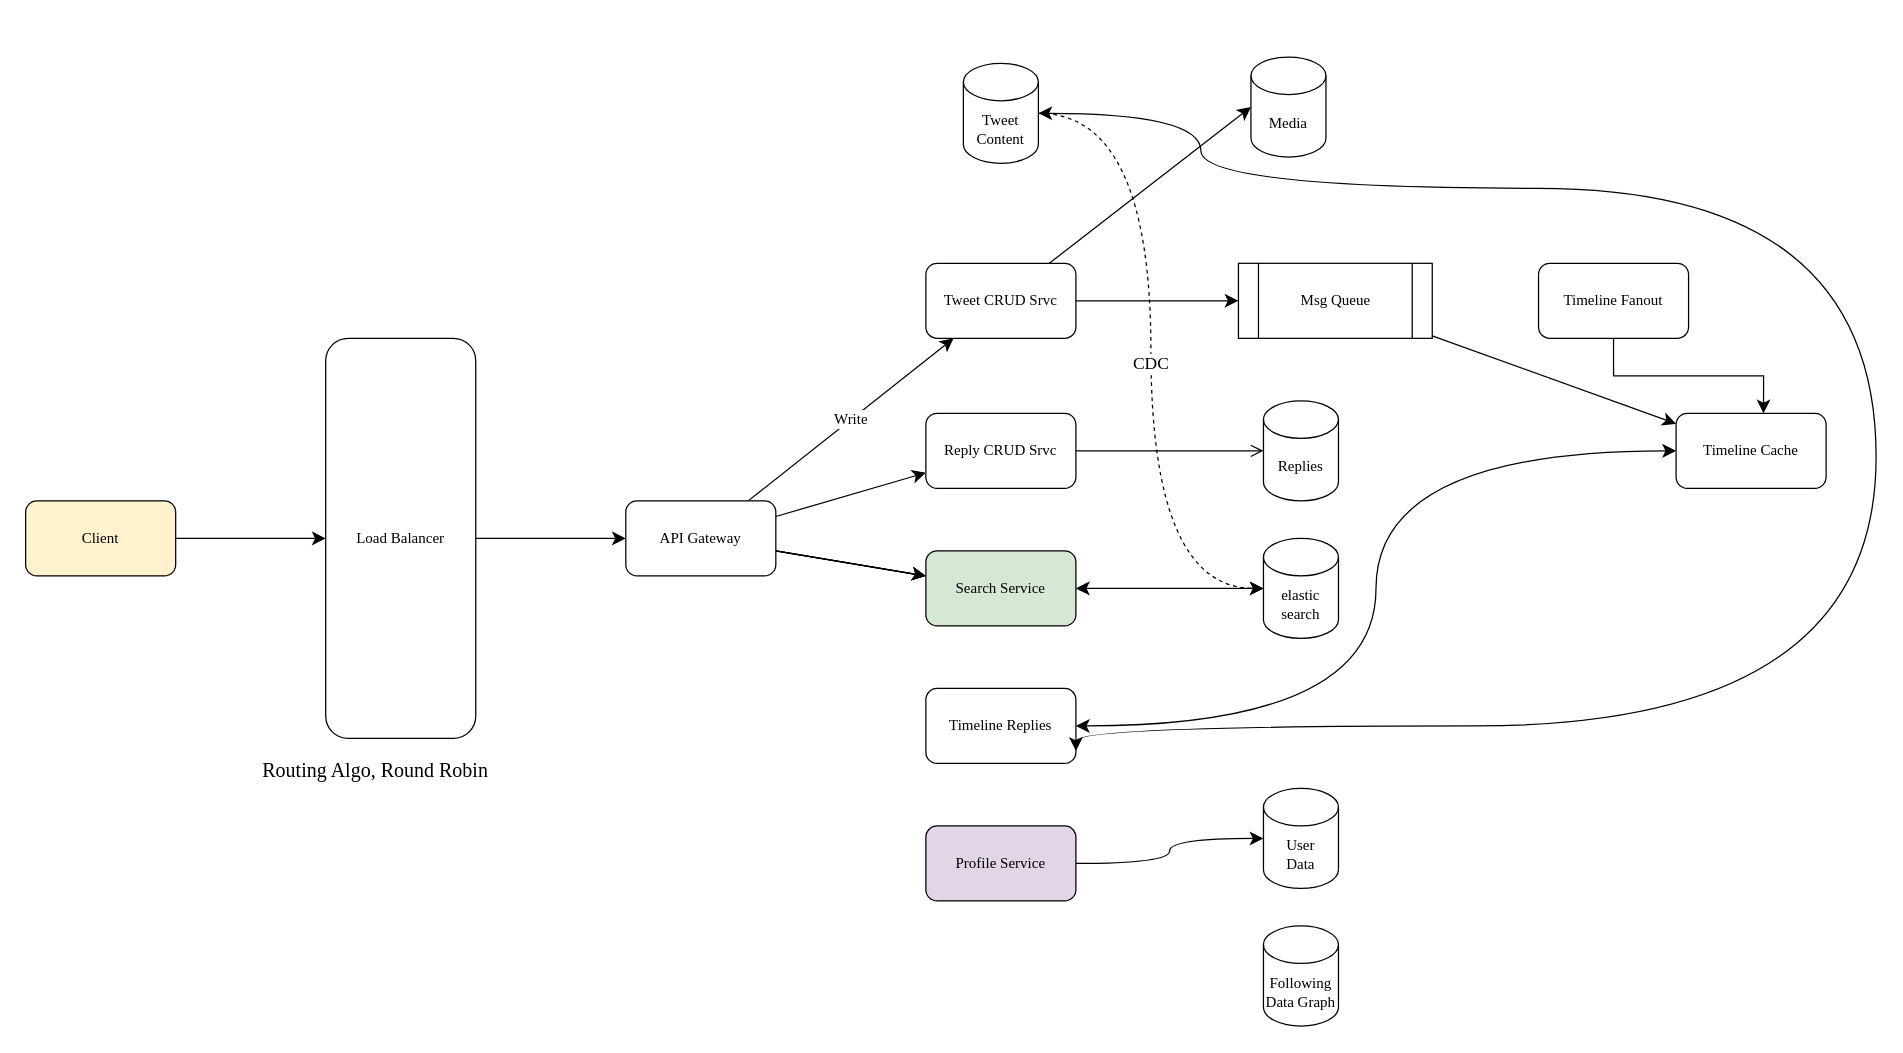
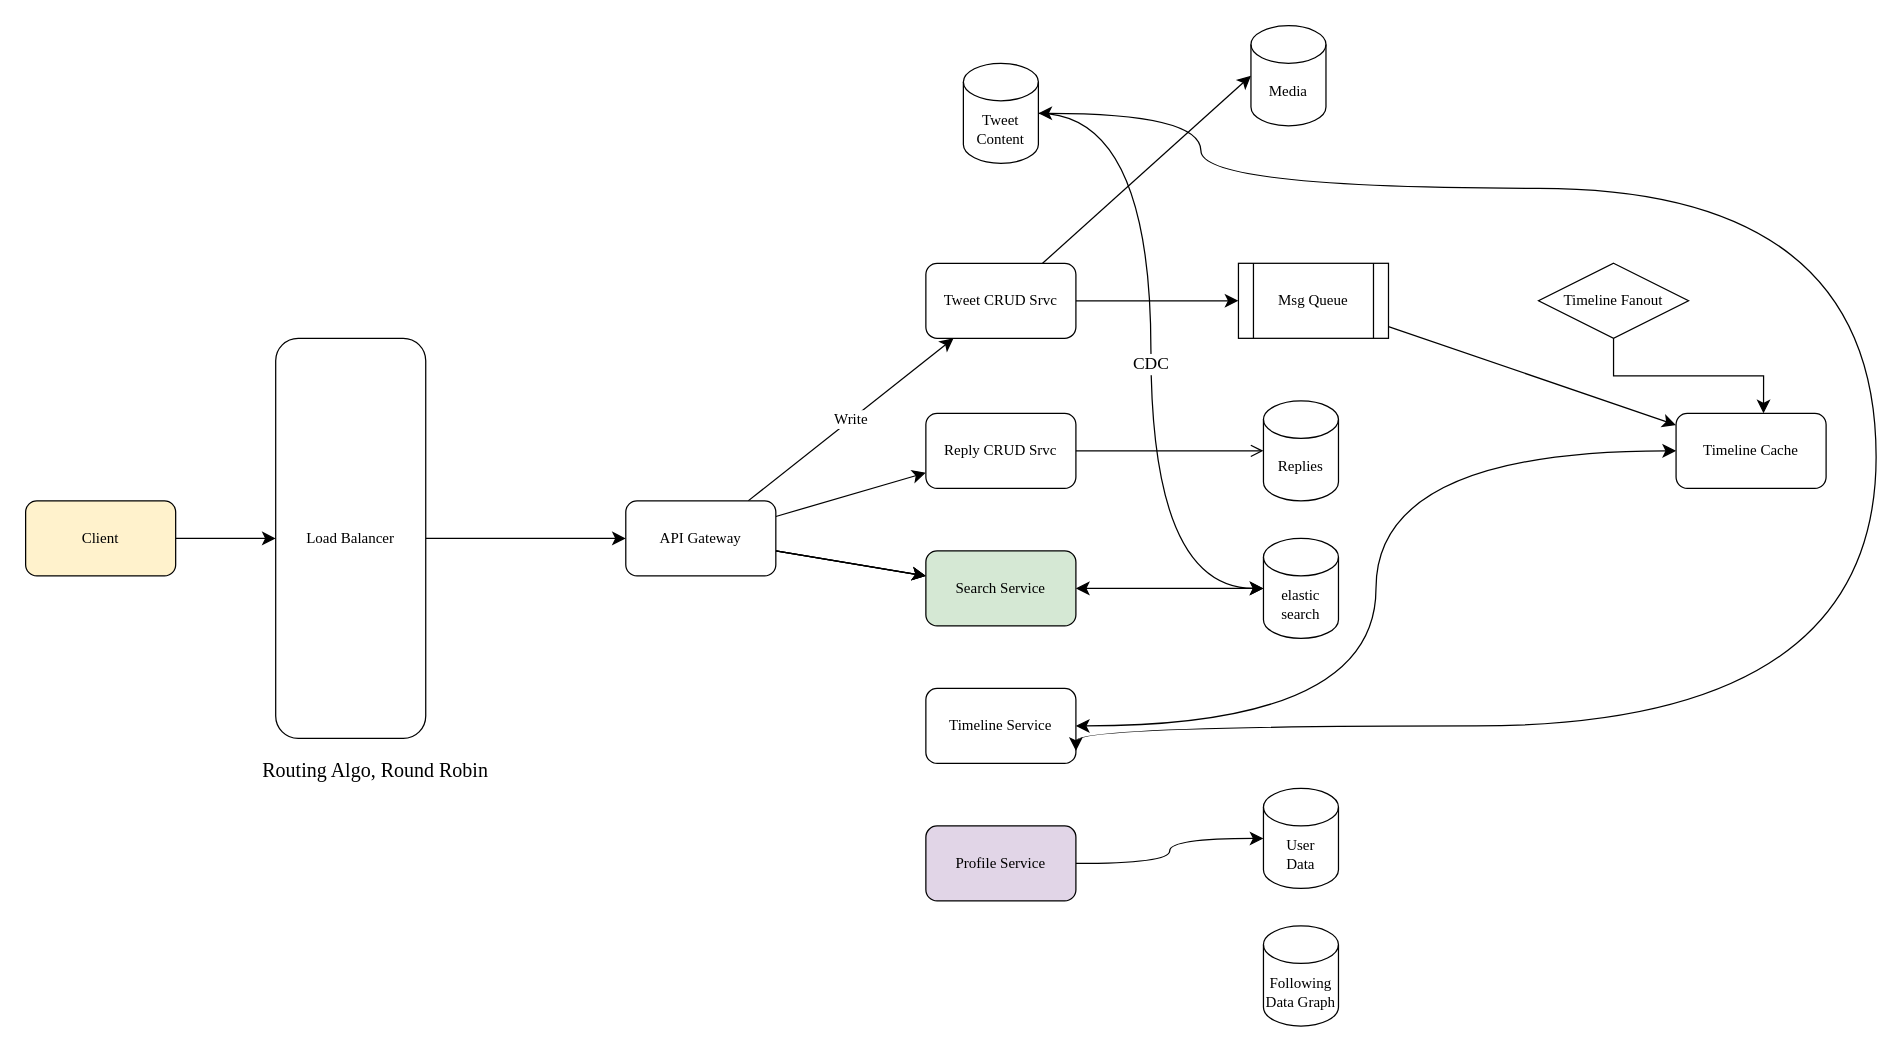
- <mxCell id="22" value="&lt;font&gt;Media&lt;/font&gt;" style="shape=cylinder3;whiteSpace=wrap;html=1;boundedLbl=1;backgroundOutline=1;size=15;fontFamily=Comic Sans MS;" vertex="1" parent="1"><mxGeometry x="1000" y="45" width="60" height="80" as="geometry" /></mxCell>
+ <mxCell id="22" value="&lt;font&gt;Media&lt;/font&gt;" style="shape=cylinder3;whiteSpace=wrap;html=1;boundedLbl=1;backgroundOutline=1;size=15;fontFamily=Comic Sans MS;" vertex="1" parent="1"><mxGeometry x="1000" y="20" width="60" height="80" as="geometry" /></mxCell>
- <mxCell id="29" style="edgeStyle=orthogonalEdgeStyle;curved=1;rounded=0;orthogonalLoop=1;jettySize=auto;html=1;entryX=0;entryY=0.5;entryDx=0;entryDy=0;entryPerimeter=0;fontSize=12;startSize=8;endSize=8;dashed=1;" edge="1" parent="1" source="21" target="20"><mxGeometry relative="1" as="geometry" /></mxCell>
+ <mxCell id="29" style="edgeStyle=orthogonalEdgeStyle;curved=1;rounded=0;orthogonalLoop=1;jettySize=auto;html=1;entryX=0;entryY=0.5;entryDx=0;entryDy=0;entryPerimeter=0;fontSize=12;startSize=8;endSize=8;" edge="1" parent="1" source="21" target="20"><mxGeometry relative="1" as="geometry" /></mxCell>
- <mxCell id="25" value="&lt;font&gt;Msg Queue&lt;/font&gt;" style="shape=process;whiteSpace=wrap;html=1;backgroundOutline=1;fontFamily=Comic Sans MS;" vertex="1" parent="1"><mxGeometry x="990" y="210" width="155" height="60" as="geometry" /></mxCell>
+ <mxCell id="25" value="&lt;font&gt;Msg Queue&lt;/font&gt;" style="shape=process;whiteSpace=wrap;html=1;backgroundOutline=1;fontFamily=Comic Sans MS;" vertex="1" parent="1"><mxGeometry x="990" y="210" width="120" height="60" as="geometry" /></mxCell>
- <mxCell id="26" value="&lt;font&gt;Timeline Fanout&lt;/font&gt;" style="whiteSpace=wrap;html=1;rounded=1;fontFamily=Comic Sans MS;" vertex="1" parent="1"><mxGeometry x="1230" y="210" width="120" height="60" as="geometry" /></mxCell>
+ <mxCell id="26" value="&lt;font&gt;Timeline Fanout&lt;/font&gt;" style="rhombus;whiteSpace=wrap;html=1;fontFamily=Comic Sans MS;" vertex="1" parent="1"><mxGeometry x="1230" y="210" width="120" height="60" as="geometry" /></mxCell>
- <mxCell id="5" value="&lt;font&gt;Load Balancer&lt;/font&gt;" style="rounded=1;whiteSpace=wrap;html=1;fontFamily=Comic Sans MS;" vertex="1" parent="1"><mxGeometry x="260" y="270" width="120" height="320" as="geometry" /></mxCell>
+ <mxCell id="5" value="&lt;font&gt;Load Balancer&lt;/font&gt;" style="rounded=1;whiteSpace=wrap;html=1;fontFamily=Comic Sans MS;" vertex="1" parent="1"><mxGeometry x="220" y="270" width="120" height="320" as="geometry" /></mxCell>
- <mxCell id="34" style="edgeStyle=none;curved=1;rounded=0;orthogonalLoop=1;jettySize=auto;html=1;entryX=0;entryY=0.5;entryDx=0;entryDy=0;entryPerimeter=0;fontSize=12;startSize=8;endSize=8;startArrow=classic;startFill=1;endArrow=open;" edge="1" parent="1" source="16" target="20"><mxGeometry relative="1" as="geometry" /></mxCell>
+ <mxCell id="34" style="edgeStyle=none;curved=1;rounded=0;orthogonalLoop=1;jettySize=auto;html=1;entryX=0;entryY=0.5;entryDx=0;entryDy=0;entryPerimeter=0;fontSize=12;startSize=8;endSize=8;startArrow=classic;startFill=1;" edge="1" parent="1" source="16" target="20"><mxGeometry relative="1" as="geometry" /></mxCell>
- <mxCell id="17" value="&lt;font&gt;Timeline Replies&lt;/font&gt;" style="whiteSpace=wrap;html=1;rounded=1;fontFamily=Comic Sans MS;" vertex="1" parent="1"><mxGeometry x="740" y="550" width="120" height="60" as="geometry" /></mxCell>
+ <mxCell id="17" value="&lt;font&gt;Timeline Service&lt;/font&gt;" style="whiteSpace=wrap;html=1;rounded=1;fontFamily=Comic Sans MS;" vertex="1" parent="1"><mxGeometry x="740" y="550" width="120" height="60" as="geometry" /></mxCell>
